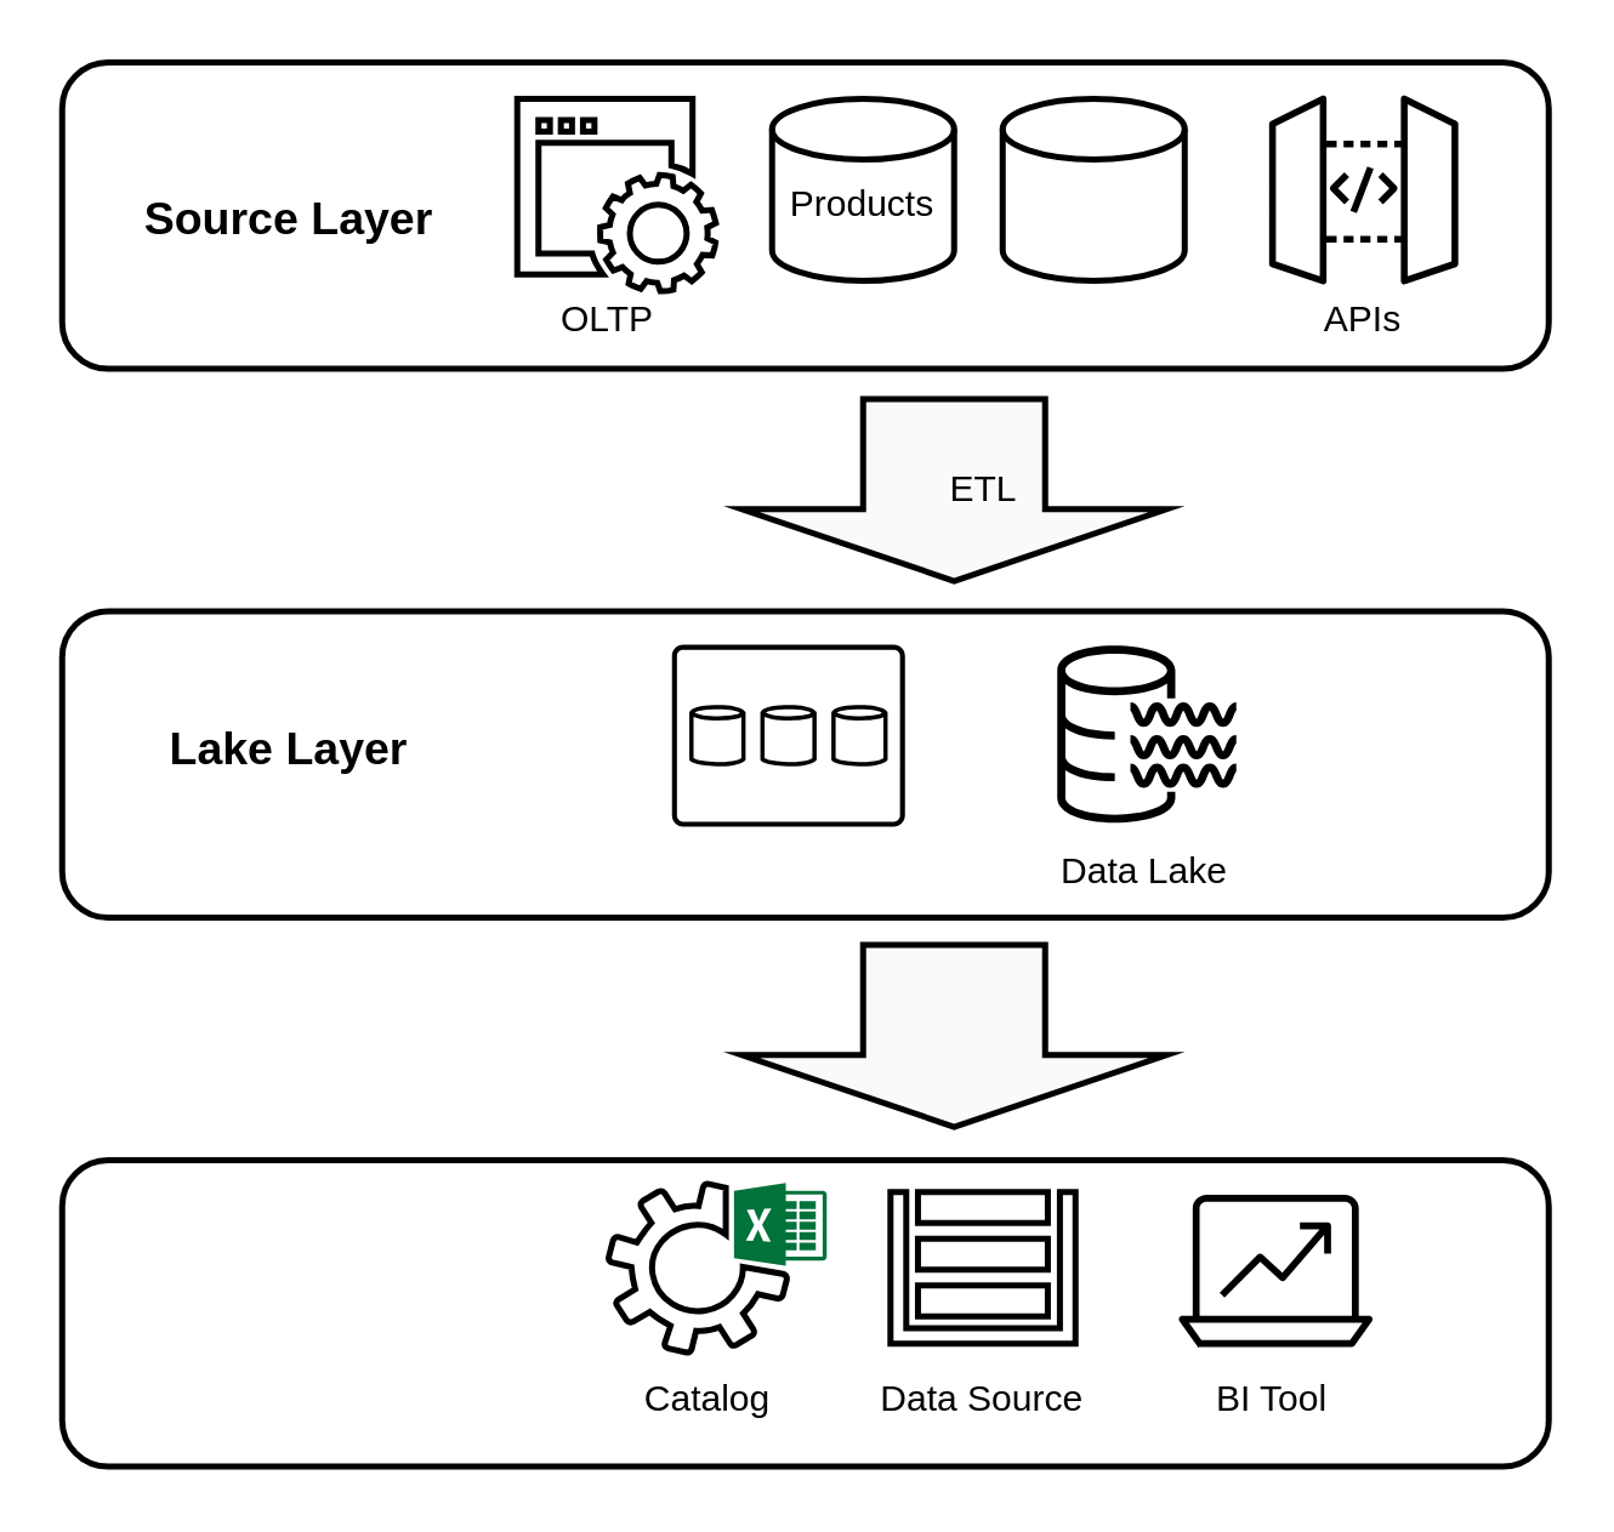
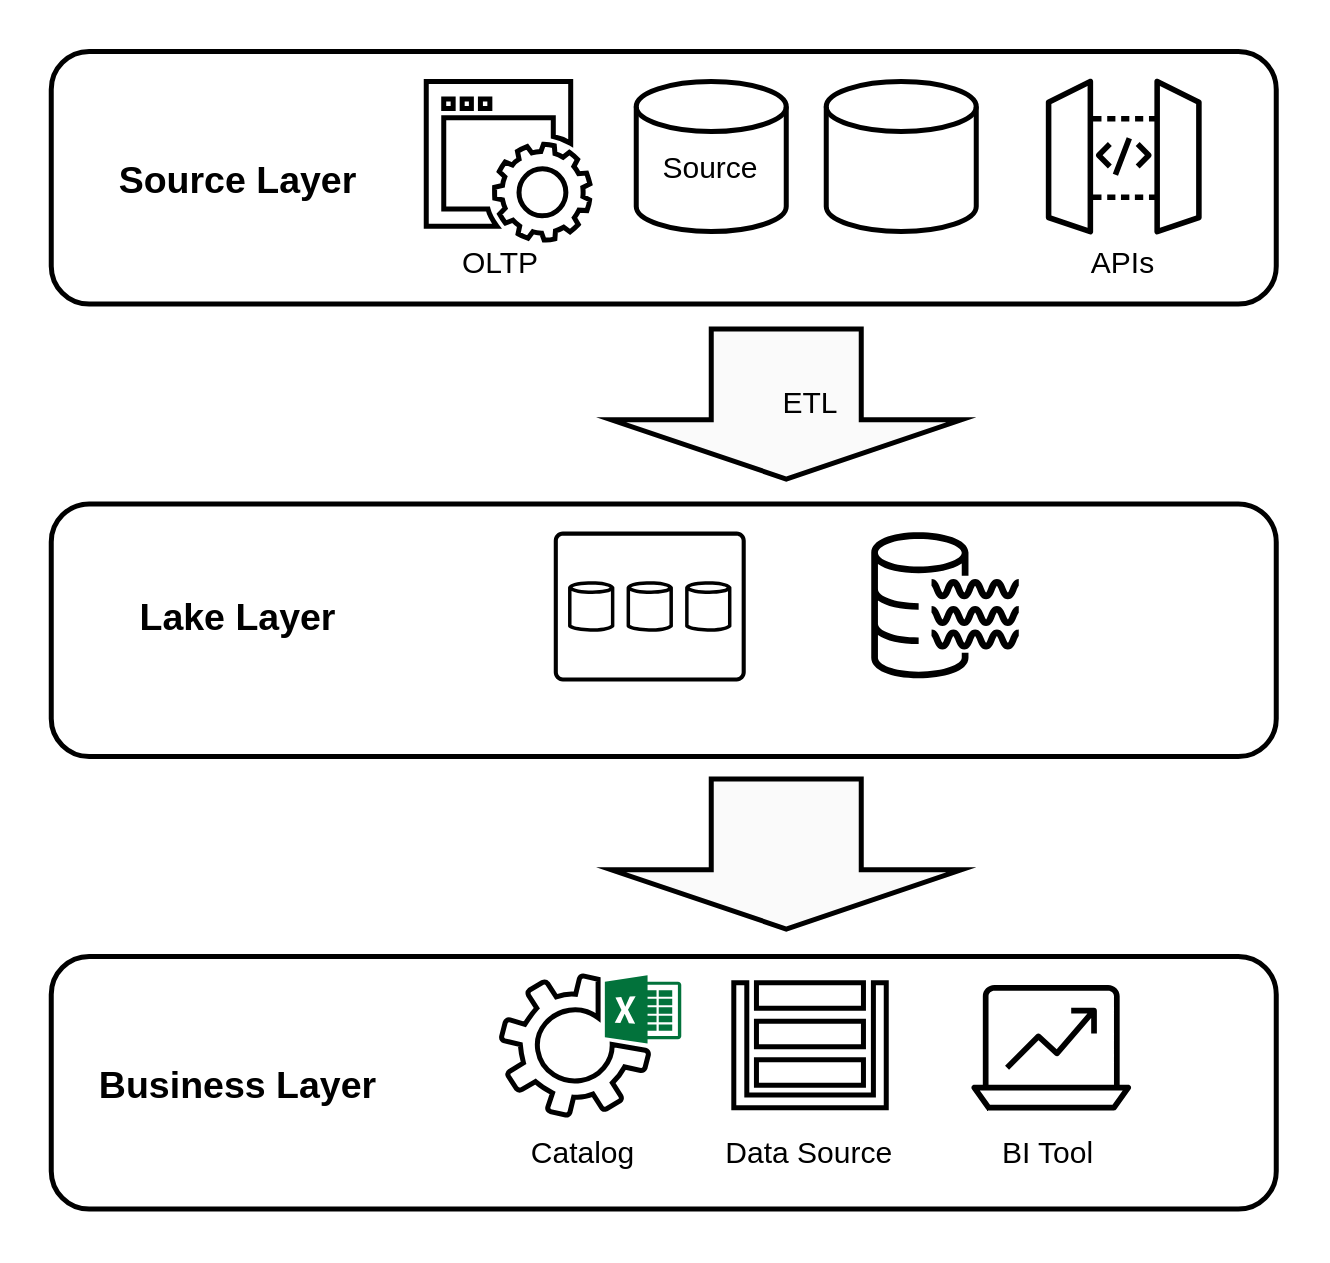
- <mxCell id="12" value="&lt;font size=&quot;1&quot;&gt;&lt;span style=&quot;font-size: 12px&quot;&gt;Products&lt;/span&gt;&lt;/font&gt;" style="text;html=1;strokeColor=none;fillColor=none;align=center;verticalAlign=middle;whiteSpace=wrap;rounded=0;" vertex="1" parent="1"><mxGeometry x="254" y="52" width="60" height="30" as="geometry" /></mxCell>
+ <mxCell id="12" value="&lt;font size=&quot;1&quot;&gt;&lt;span style=&quot;font-size: 12px&quot;&gt;Source&lt;/span&gt;&lt;/font&gt;" style="text;html=1;strokeColor=none;fillColor=none;align=center;verticalAlign=middle;whiteSpace=wrap;rounded=0;" vertex="1" parent="1"><mxGeometry x="254" y="52" width="60" height="30" as="geometry" /></mxCell>
- <mxCell id="22" value="Data Lake" style="text;html=1;strokeColor=none;fillColor=none;align=center;verticalAlign=middle;whiteSpace=wrap;rounded=0;fontSize=12;" vertex="1" parent="1"><mxGeometry x="347" y="272" width="60" height="30" as="geometry" /></mxCell>
+ <mxCell id="8" value="Business Layer" style="text;html=1;strokeColor=none;fillColor=none;align=center;verticalAlign=middle;whiteSpace=wrap;rounded=0;fontSize=15;fontStyle=1" vertex="1" parent="1"><mxGeometry x="30" y="417.5" width="130" height="30" as="geometry" /></mxCell>
